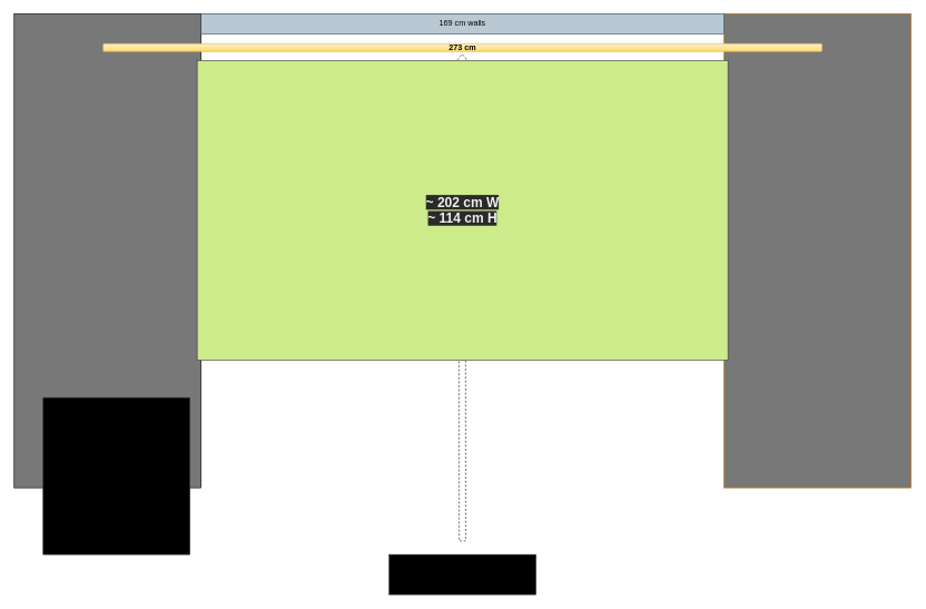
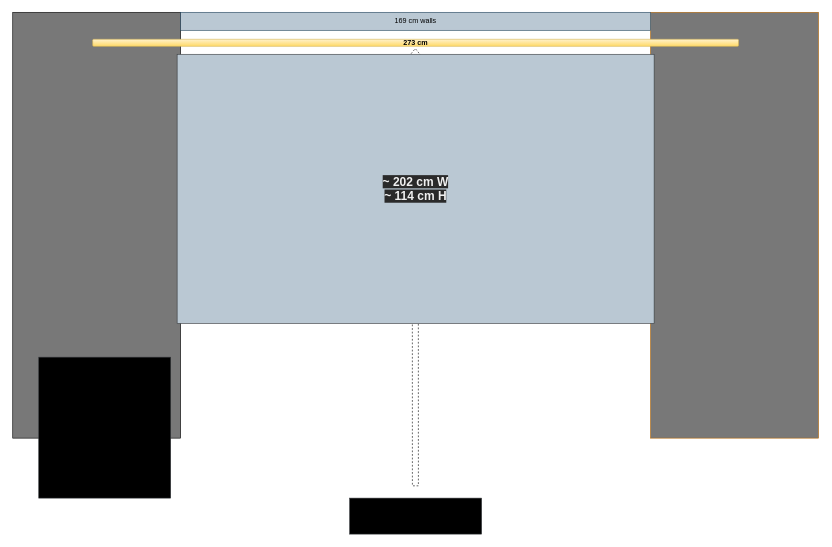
- <mxCell id="9" value="&#10;&#10;&lt;span style=&quot;color: rgb(240, 240, 240); font-family: helvetica; font-size: 20px; font-style: normal; font-weight: 700; letter-spacing: normal; text-align: center; text-indent: 0px; text-transform: none; word-spacing: 0px; background-color: rgb(42, 42, 42); display: inline; float: none;&quot;&gt;~ 202 cm W&lt;/span&gt;&lt;br style=&quot;color: rgb(240, 240, 240); font-family: helvetica; font-size: 20px; font-style: normal; font-weight: 700; letter-spacing: normal; text-align: center; text-indent: 0px; text-transform: none; word-spacing: 0px; background-color: rgb(42, 42, 42);&quot;&gt;&lt;span style=&quot;color: rgb(240, 240, 240); font-family: helvetica; font-size: 20px; font-style: normal; font-weight: 700; letter-spacing: normal; text-align: center; text-indent: 0px; text-transform: none; word-spacing: 0px; background-color: rgb(42, 42, 42); display: inline; float: none;&quot;&gt;~ 114 cm H&lt;/span&gt;&#10;&#10;" style="rounded=0;whiteSpace=wrap;html=1;fontSize=20;fillColor=#cdeb8b;strokeColor=#36393d;" parent="1" vertex="1"><mxGeometry x="294.74" y="90" width="795.274" height="448.818" as="geometry" /></mxCell>
+ <mxCell id="9" value="&#10;&#10;&lt;span style=&quot;color: rgb(240, 240, 240); font-family: helvetica; font-size: 20px; font-style: normal; font-weight: 700; letter-spacing: normal; text-align: center; text-indent: 0px; text-transform: none; word-spacing: 0px; background-color: rgb(42, 42, 42); display: inline; float: none;&quot;&gt;~ 202 cm W&lt;/span&gt;&lt;br style=&quot;color: rgb(240, 240, 240); font-family: helvetica; font-size: 20px; font-style: normal; font-weight: 700; letter-spacing: normal; text-align: center; text-indent: 0px; text-transform: none; word-spacing: 0px; background-color: rgb(42, 42, 42);&quot;&gt;&lt;span style=&quot;color: rgb(240, 240, 240); font-family: helvetica; font-size: 20px; font-style: normal; font-weight: 700; letter-spacing: normal; text-align: center; text-indent: 0px; text-transform: none; word-spacing: 0px; background-color: rgb(42, 42, 42); display: inline; float: none;&quot;&gt;~ 114 cm H&lt;/span&gt;&#10;&#10;" style="rounded=0;whiteSpace=wrap;html=1;fontSize=20;fillColor=#bac8d3;strokeColor=#36393d;" parent="1" vertex="1"><mxGeometry x="294.74" y="90" width="795.274" height="448.818" as="geometry" /></mxCell>
